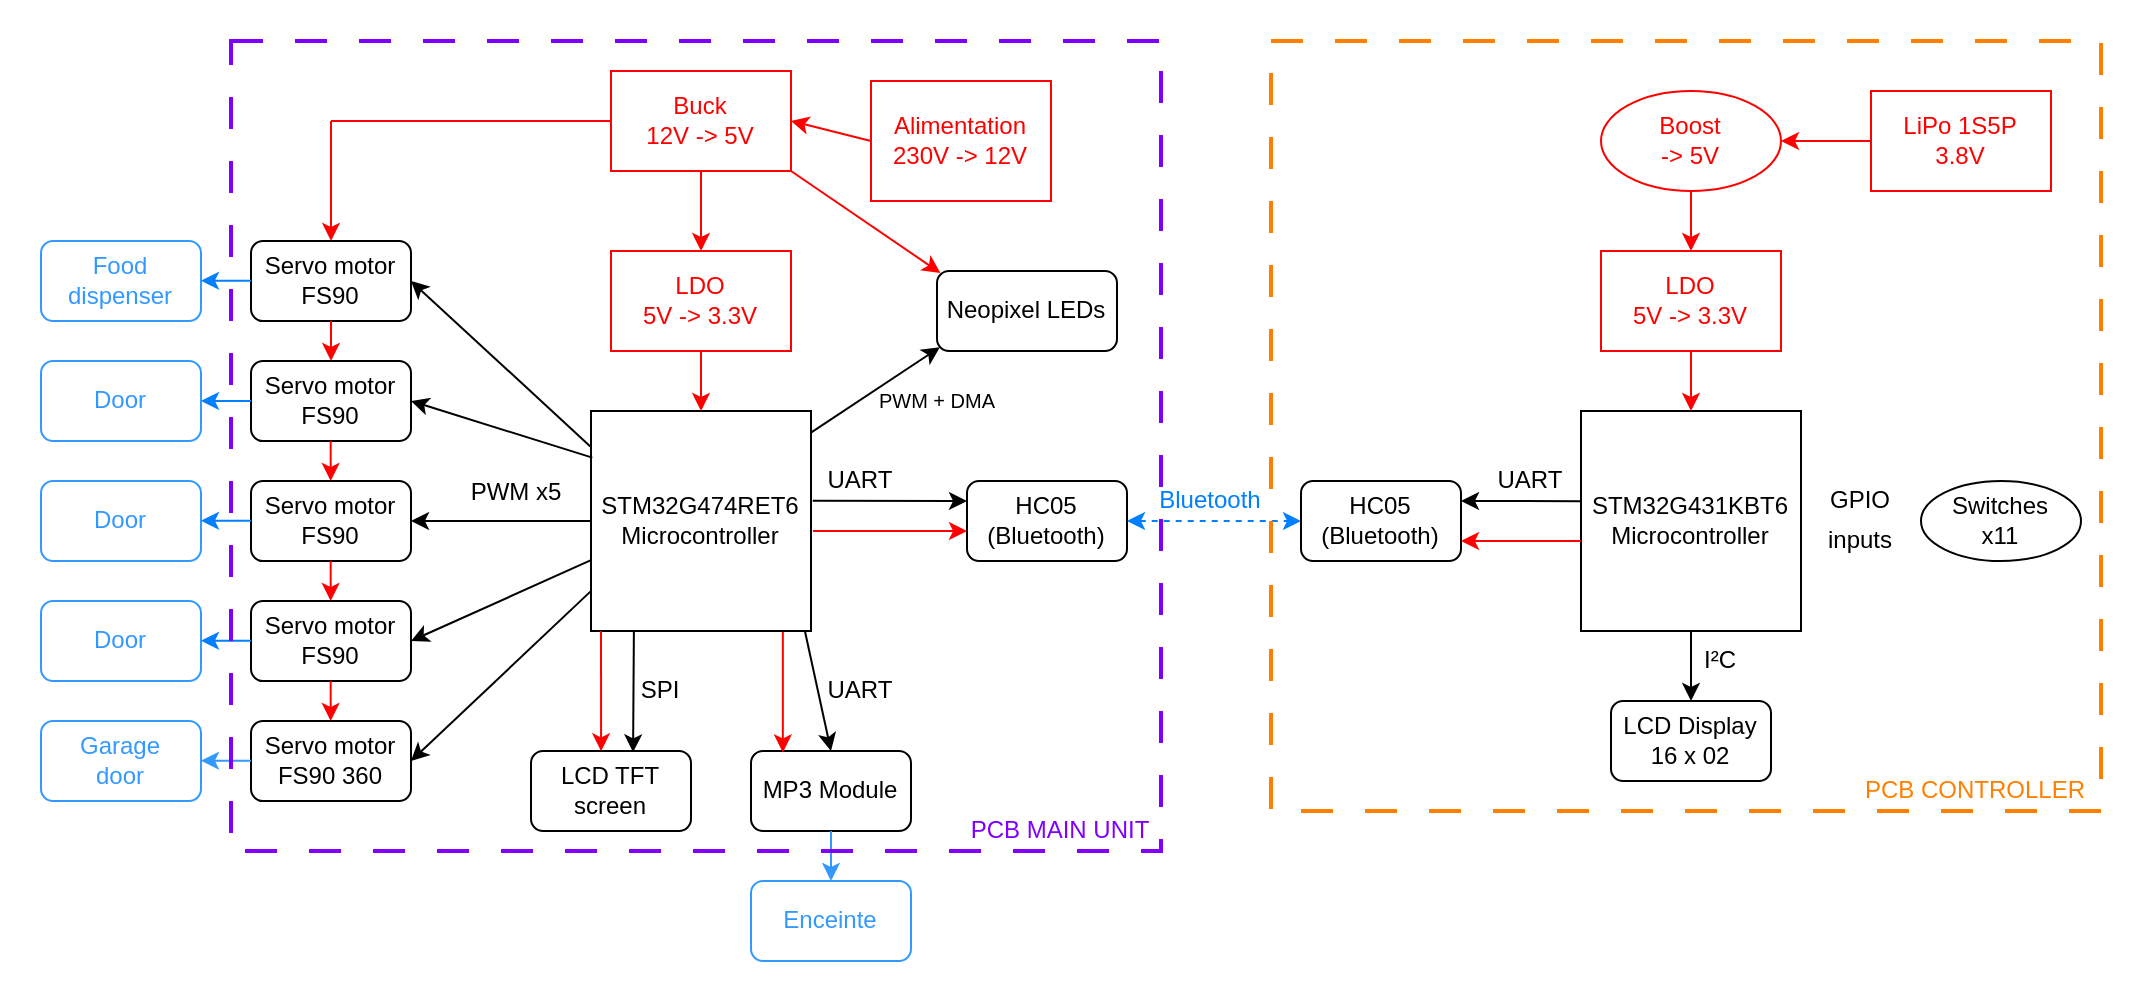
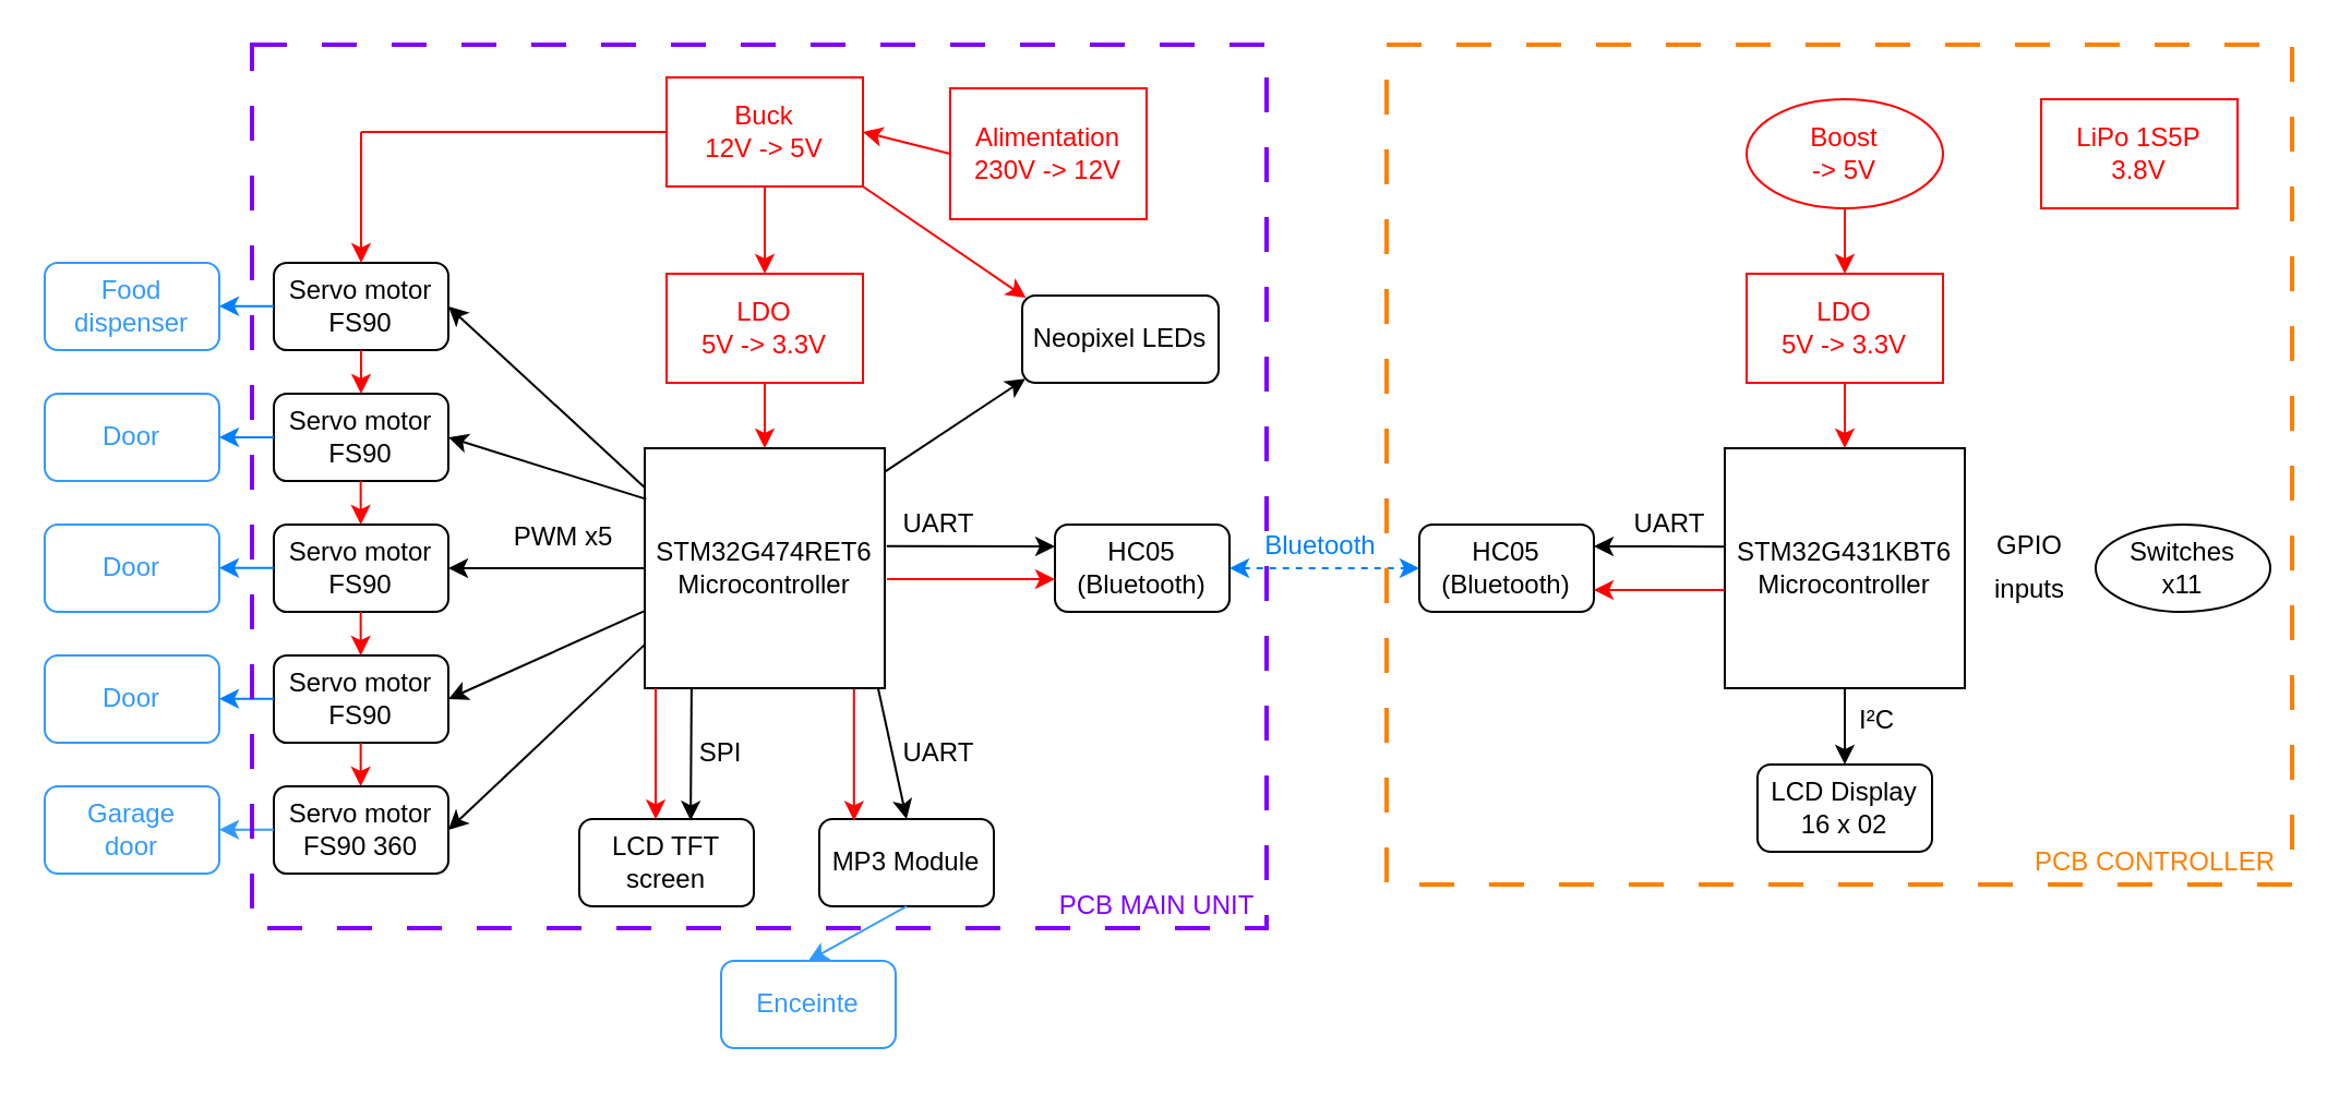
- <mxCell id="63" value="" style="endArrow=classic;html=1;rounded=0;entryX=1;entryY=0.5;entryDx=0;entryDy=0;exitX=0;exitY=0.5;exitDx=0;exitDy=0;strokeColor=#FF0000;" edge="1" parent="1" source="60" target="61"><mxGeometry width="50" height="50" relative="1" as="geometry"><mxPoint x="740" y="225" as="sourcePoint" /><mxPoint x="790" y="175" as="targetPoint" /></mxGeometry></mxCell>
- <mxCell id="33" value="&lt;font style=&quot;font-size: 10px;&quot;&gt;PWM + DMA&lt;/font&gt;" style="text;html=1;align=center;verticalAlign=middle;whiteSpace=wrap;rounded=0;" vertex="1" parent="1"><mxGeometry x="419" y="185" width="99" height="30" as="geometry" /></mxCell>
- <mxCell id="14" value="&lt;font style=&quot;color: rgb(51, 153, 255);&quot;&gt;Enceinte&lt;/font&gt;" style="rounded=1;whiteSpace=wrap;html=1;strokeColor=#3399FF;" vertex="1" parent="1"><mxGeometry x="375" y="440" width="80" height="40" as="geometry" /></mxCell>
+ <mxCell id="14" value="&lt;font style=&quot;color: rgb(51, 153, 255);&quot;&gt;Enceinte&lt;/font&gt;" style="rounded=1;whiteSpace=wrap;html=1;strokeColor=#3399FF;" vertex="1" parent="1"><mxGeometry x="330" y="440" width="80" height="40" as="geometry" /></mxCell>
